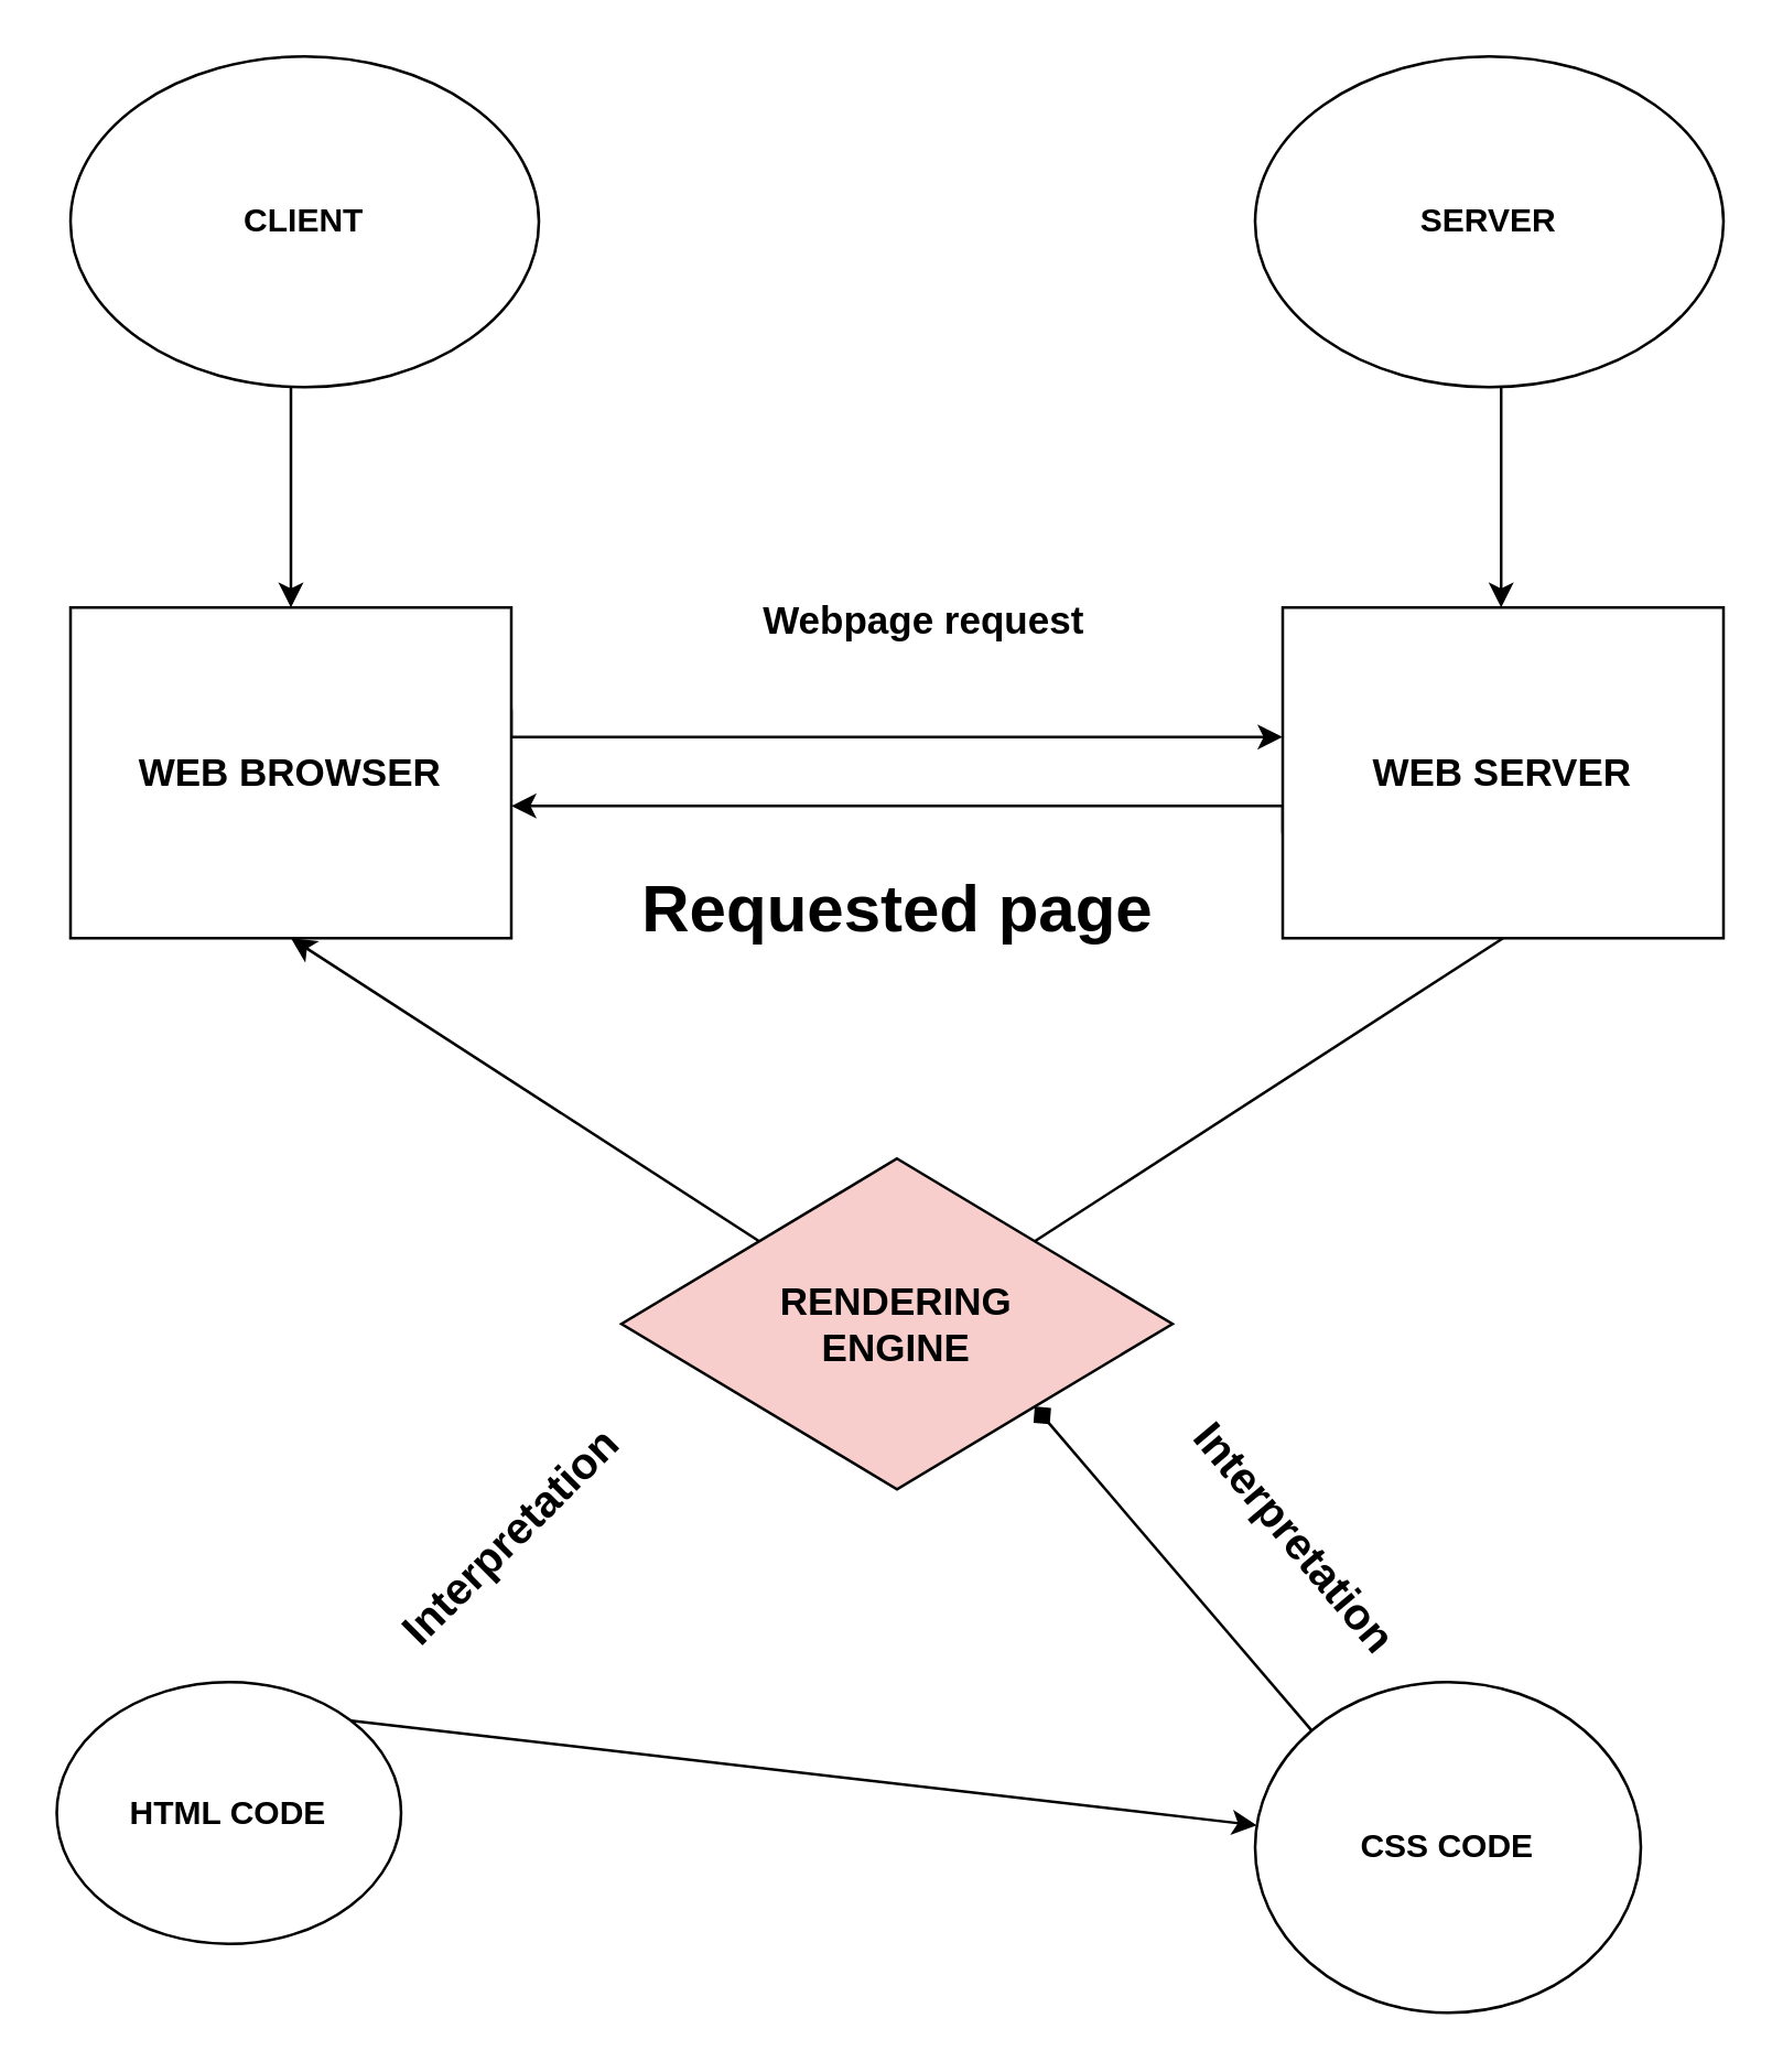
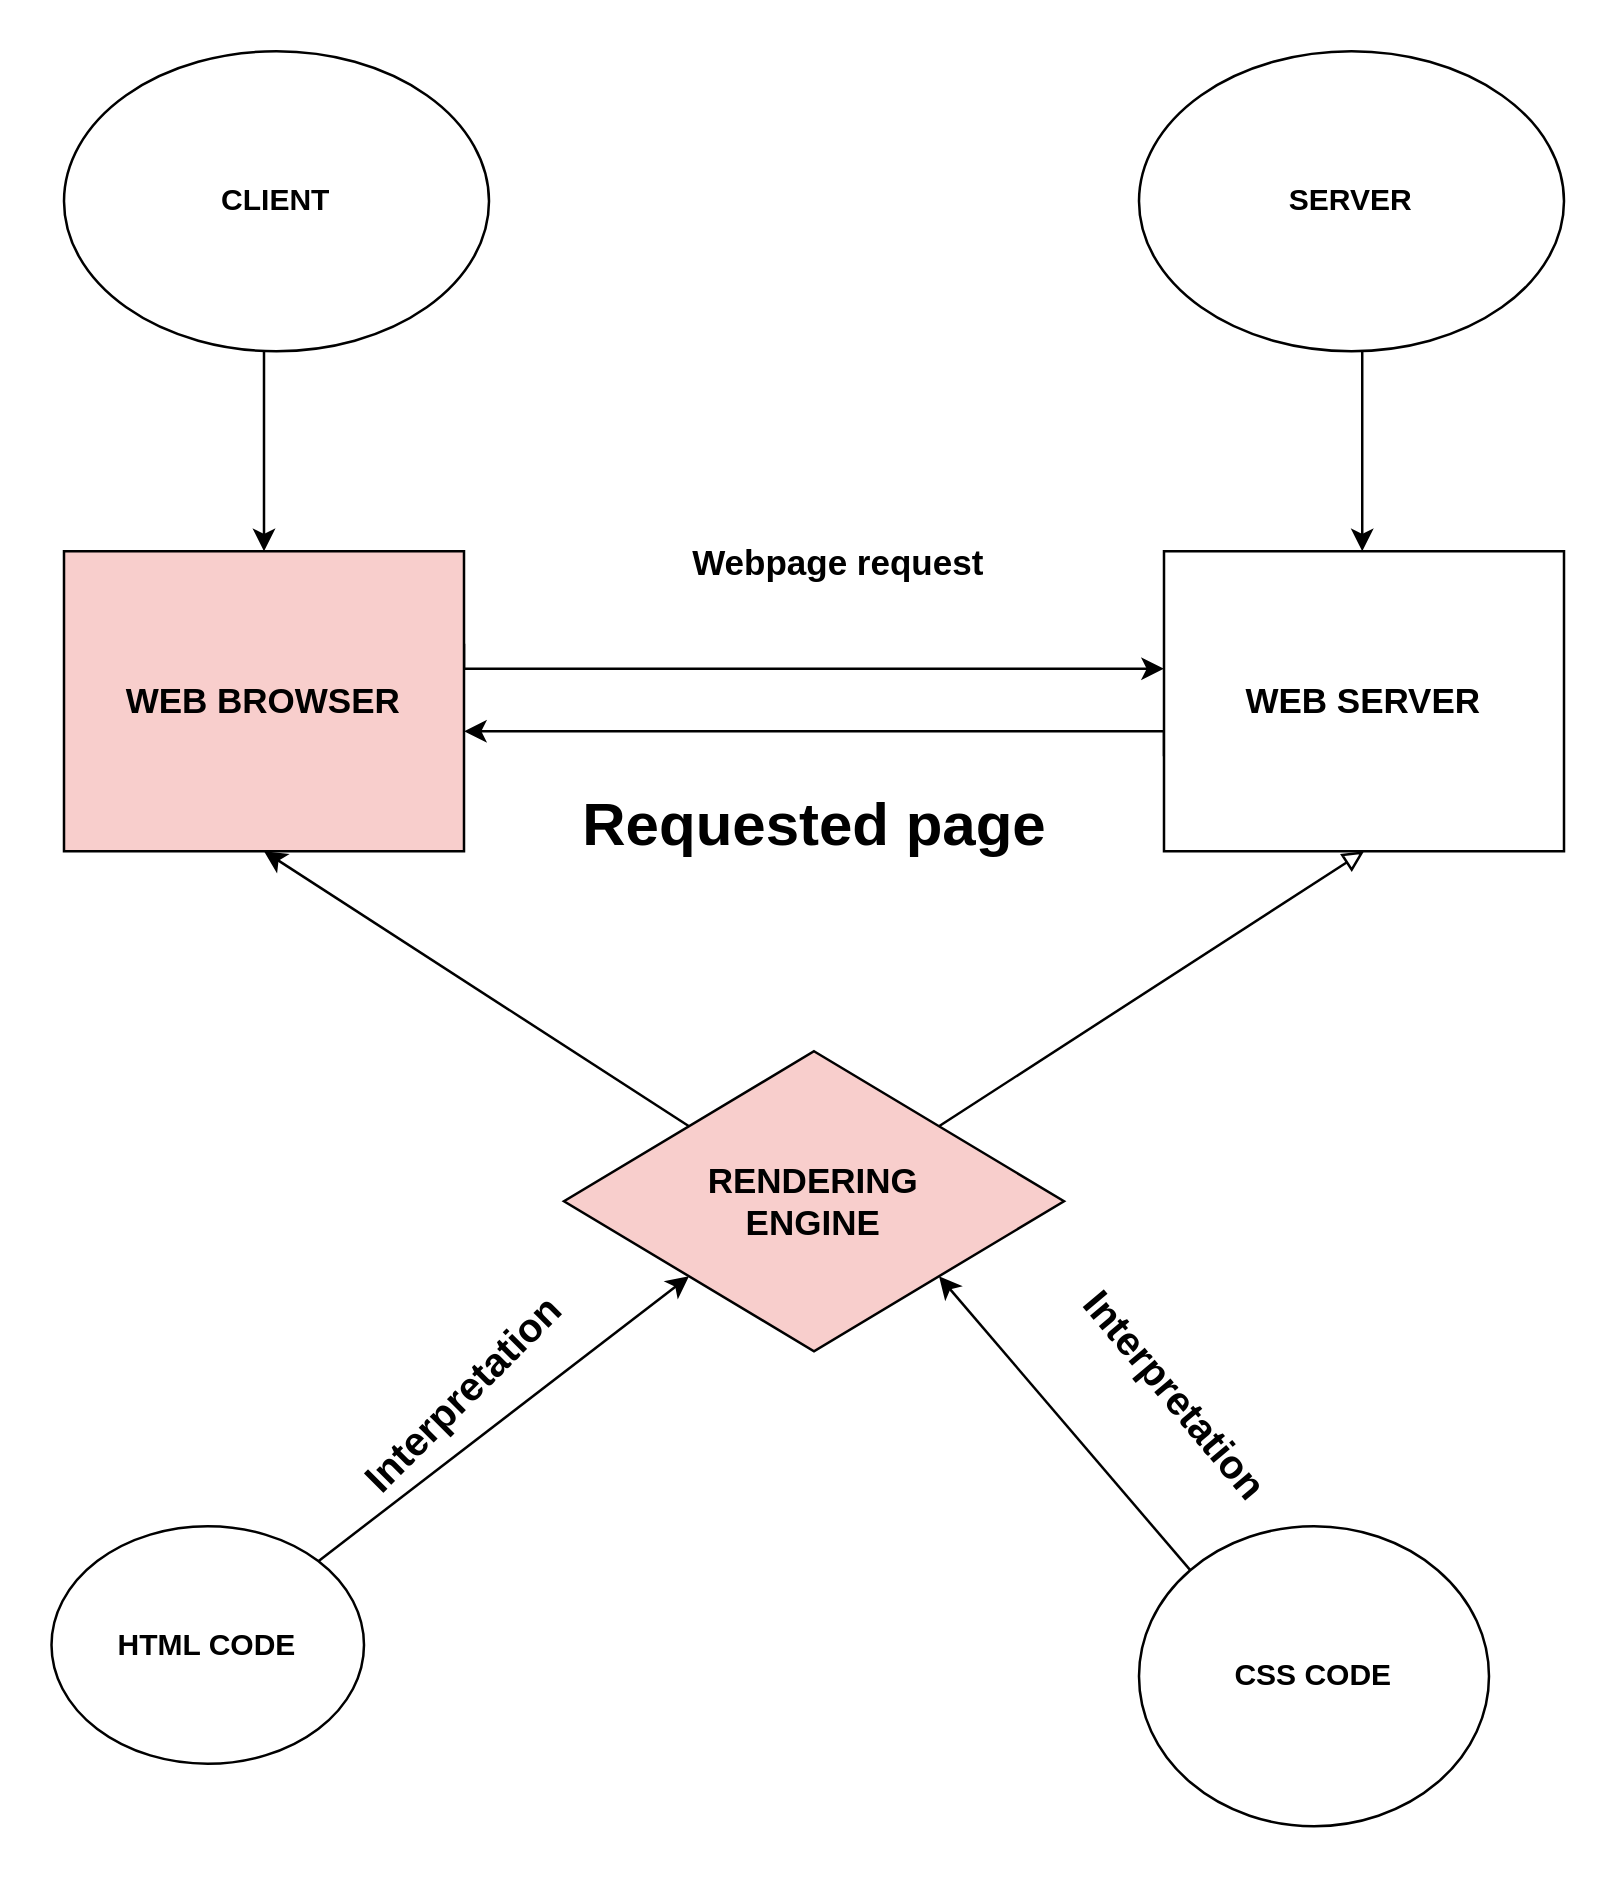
- <mxCell id="4" value="&lt;font style=&quot;font-size: 14px&quot;&gt;WEB BROWSER&lt;/font&gt;" style="rounded=0;whiteSpace=wrap;html=1;fontStyle=1" parent="1" vertex="1"><mxGeometry x="25" y="220" width="160" height="120" as="geometry" /></mxCell>
+ <mxCell id="4" value="&lt;font style=&quot;font-size: 14px&quot;&gt;WEB BROWSER&lt;/font&gt;" style="rounded=0;whiteSpace=wrap;html=1;fontStyle=1;fillColor=#f8cecc;" parent="1" vertex="1"><mxGeometry x="25" y="220" width="160" height="120" as="geometry" /></mxCell>
- <mxCell id="13" value="" style="endArrow=none;html=1;exitX=1;exitY=0;exitDx=0;exitDy=0;entryX=0.5;entryY=1;entryDx=0;entryDy=0;endFill=0;" edge="1" parent="1" source="11" target="6"><mxGeometry width="50" height="50" relative="1" as="geometry"><mxPoint x="375" y="450" as="sourcePoint" /><mxPoint x="205" y="340" as="targetPoint" /></mxGeometry></mxCell>
+ <mxCell id="13" value="" style="endArrow=block;html=1;exitX=1;exitY=0;exitDx=0;exitDy=0;entryX=0.5;entryY=1;entryDx=0;entryDy=0;endFill=0;" edge="1" parent="1" source="11" target="6"><mxGeometry width="50" height="50" relative="1" as="geometry"><mxPoint x="375" y="450" as="sourcePoint" /><mxPoint x="205" y="340" as="targetPoint" /></mxGeometry></mxCell>
- <mxCell id="18" value="" style="endArrow=diamond;html=1;exitX=0;exitY=0;exitDx=0;exitDy=0;entryX=1;entryY=1;entryDx=0;entryDy=0;" edge="1" parent="1" source="16" target="11"><mxGeometry width="50" height="50" relative="1" as="geometry"><mxPoint x="495" y="600" as="sourcePoint" /><mxPoint x="325" y="490" as="targetPoint" /></mxGeometry></mxCell>
+ <mxCell id="18" value="" style="endArrow=classic;html=1;exitX=0;exitY=0;exitDx=0;exitDy=0;entryX=1;entryY=1;entryDx=0;entryDy=0;" edge="1" parent="1" source="16" target="11"><mxGeometry width="50" height="50" relative="1" as="geometry"><mxPoint x="495" y="600" as="sourcePoint" /><mxPoint x="325" y="490" as="targetPoint" /></mxGeometry></mxCell>
- <mxCell id="17" value="" style="endArrow=classic;html=1;exitX=1;exitY=0;exitDx=0;exitDy=0;" edge="1" parent="1" source="15" target="16"><mxGeometry width="50" height="50" relative="1" as="geometry"><mxPoint x="175" y="610" as="sourcePoint" /><mxPoint x="5" y="500" as="targetPoint" /></mxGeometry></mxCell>
+ <mxCell id="17" value="" style="endArrow=classic;html=1;exitX=1;exitY=0;exitDx=0;exitDy=0;entryX=0;entryY=1;entryDx=0;entryDy=0;" edge="1" parent="1" source="15" target="11"><mxGeometry width="50" height="50" relative="1" as="geometry"><mxPoint x="175" y="610" as="sourcePoint" /><mxPoint x="5" y="500" as="targetPoint" /></mxGeometry></mxCell>
